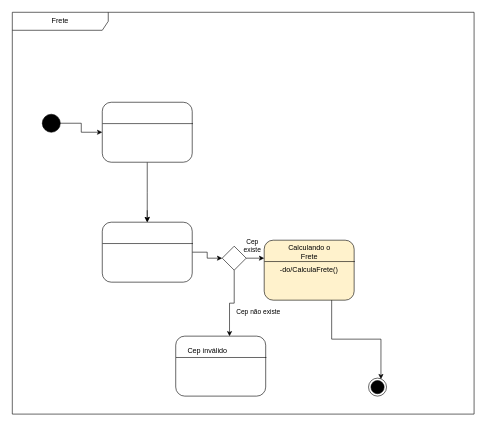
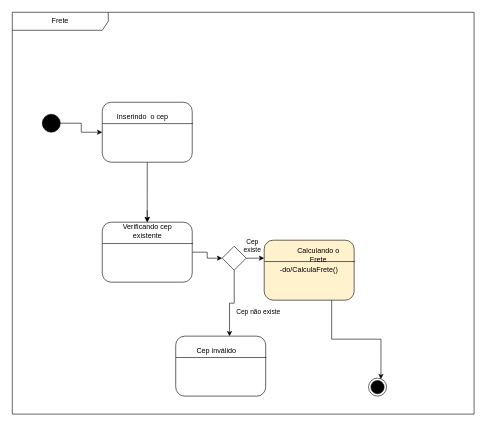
+ <mxCell id="9" value="Inserindo&amp;nbsp; o cep" style="text;html=1;strokeColor=none;fillColor=none;align=center;verticalAlign=middle;whiteSpace=wrap;rounded=0;" parent="2" vertex="1"><mxGeometry x="170" y="160" width="95" height="30" as="geometry" /></mxCell>
+ <mxCell id="13" value="Verificando cep existente" style="text;html=1;strokeColor=none;fillColor=none;align=center;verticalAlign=middle;whiteSpace=wrap;rounded=0;" parent="2" vertex="1"><mxGeometry x="177.5" y="350" width="95" height="30" as="geometry" /></mxCell>
- <mxCell id="19" value="Calculando o Frete" style="text;html=1;strokeColor=none;fillColor=none;align=center;verticalAlign=middle;whiteSpace=wrap;rounded=0;" parent="2" vertex="1"><mxGeometry x="447.5" y="385" width="95" height="30" as="geometry" /></mxCell>
+ <mxCell id="19" value="Calculando o Frete" style="text;html=1;strokeColor=none;fillColor=none;align=center;verticalAlign=middle;whiteSpace=wrap;rounded=0;" parent="2" vertex="1"><mxGeometry x="462.5" y="390" width="95" height="30" as="geometry" /></mxCell>
- <mxCell id="22" value="Cep inválido" style="text;html=1;strokeColor=none;fillColor=none;align=center;verticalAlign=middle;whiteSpace=wrap;rounded=0;" parent="2" vertex="1"><mxGeometry x="277.5" y="550" width="95" height="30" as="geometry" /></mxCell>
+ <mxCell id="22" value="Cep inválido" style="text;html=1;strokeColor=none;fillColor=none;align=center;verticalAlign=middle;whiteSpace=wrap;rounded=0;" parent="2" vertex="1"><mxGeometry x="292.5" y="550" width="95" height="30" as="geometry" /></mxCell>
